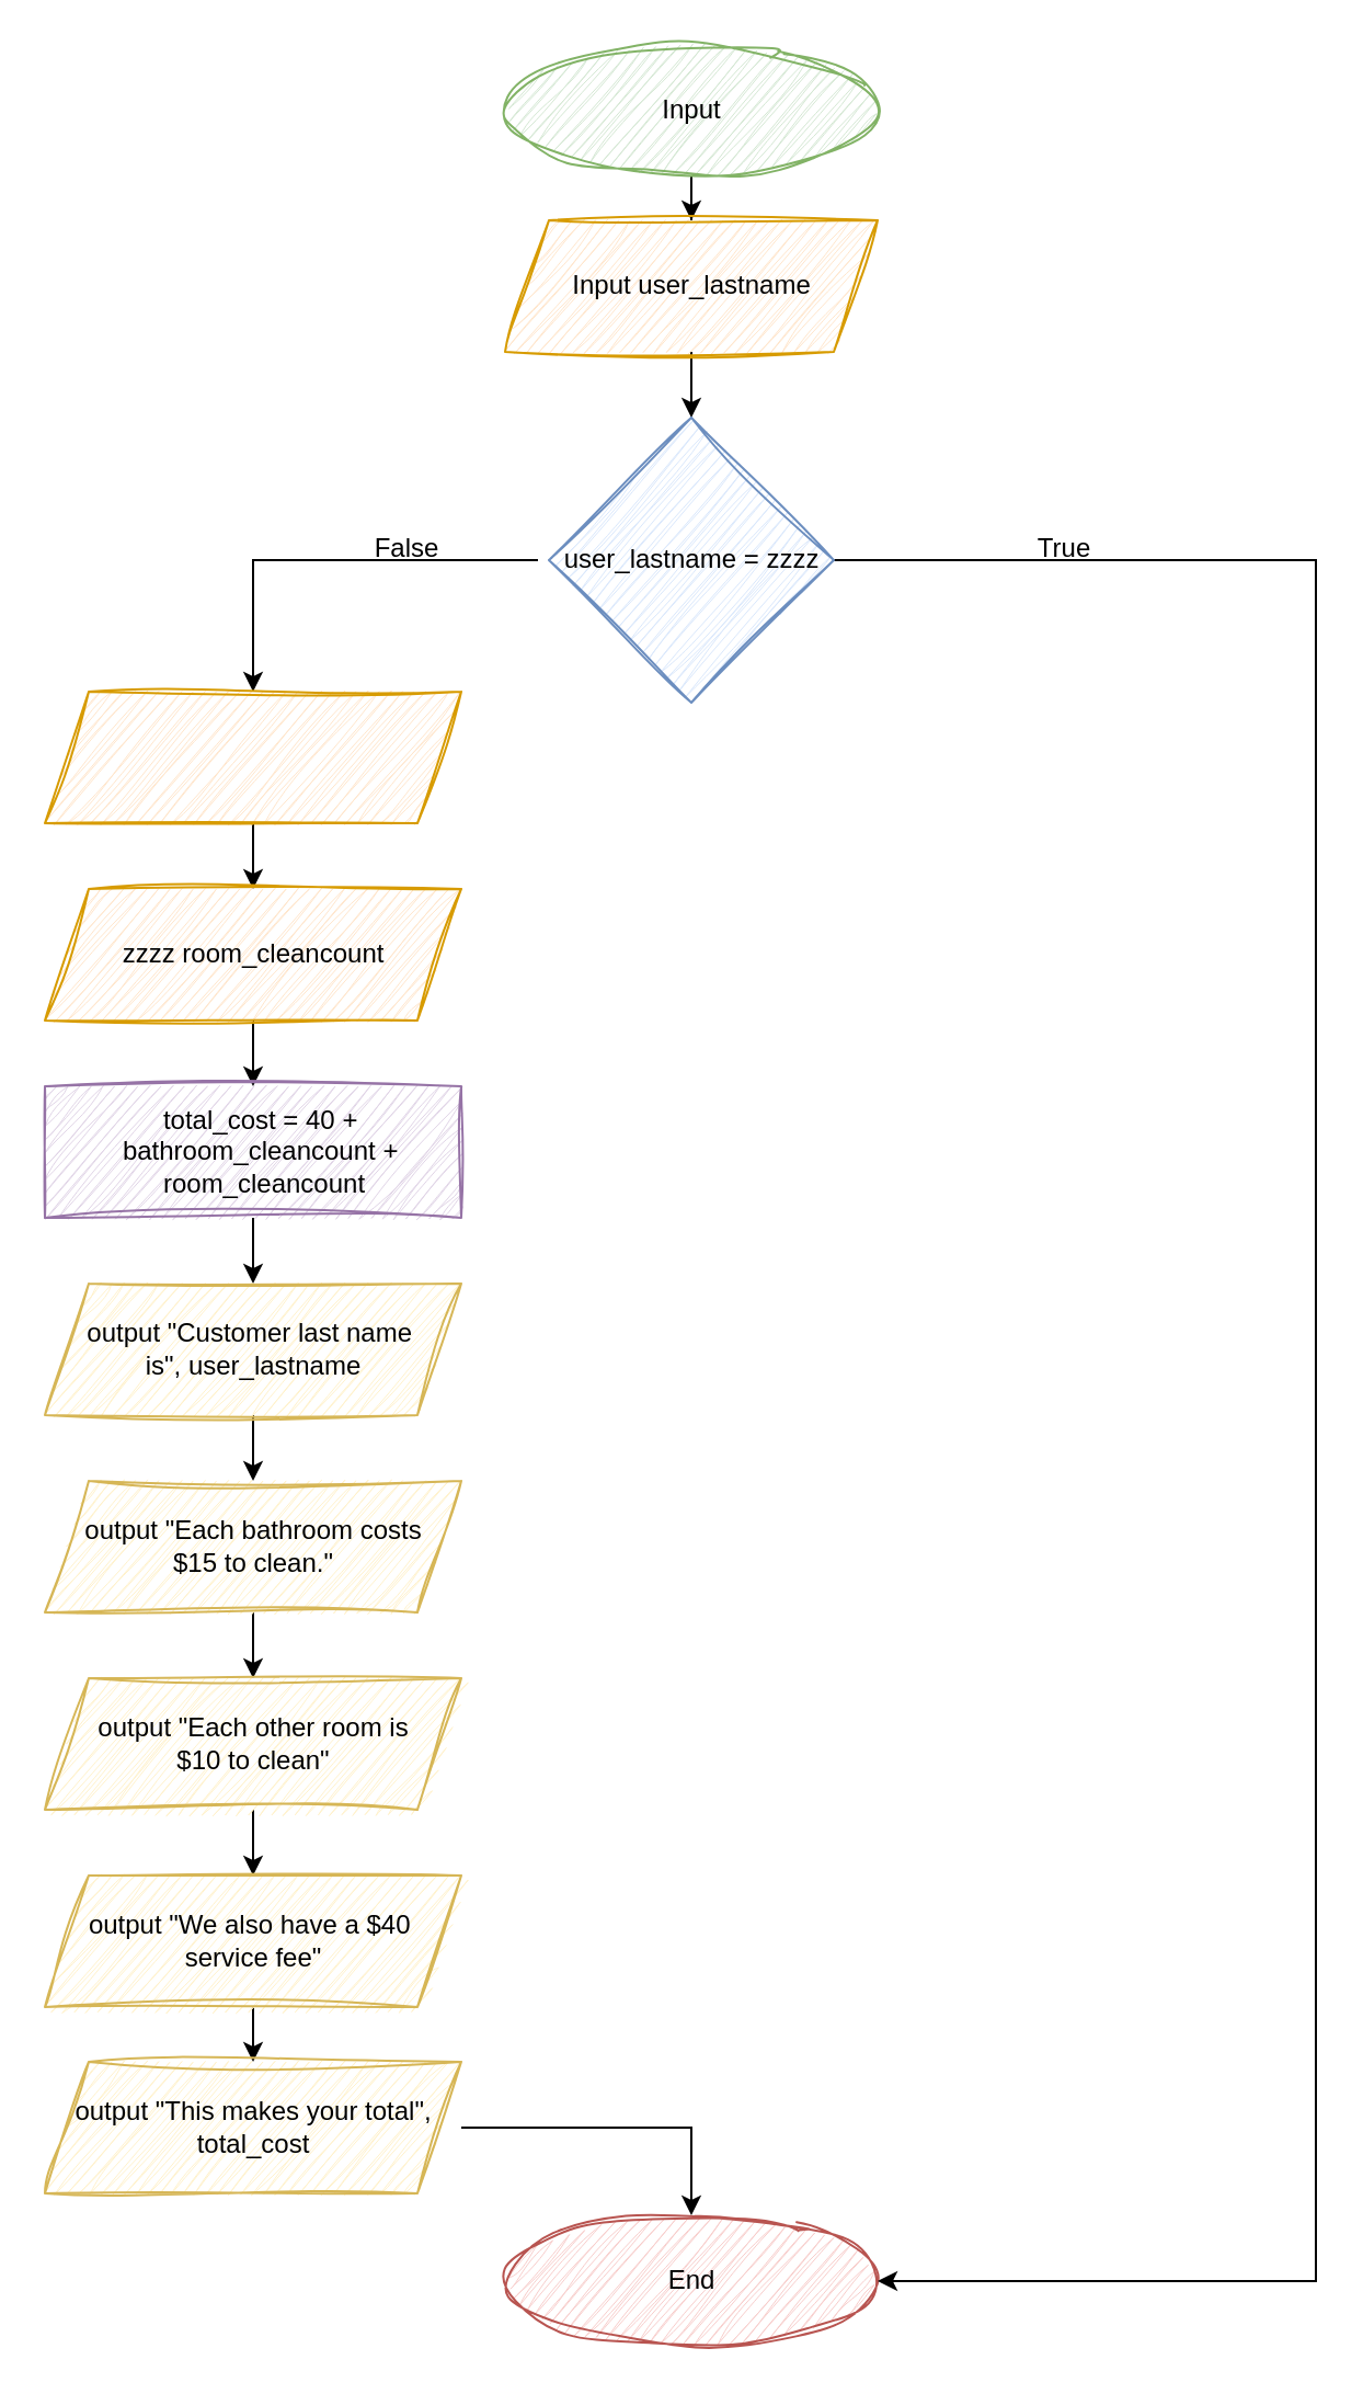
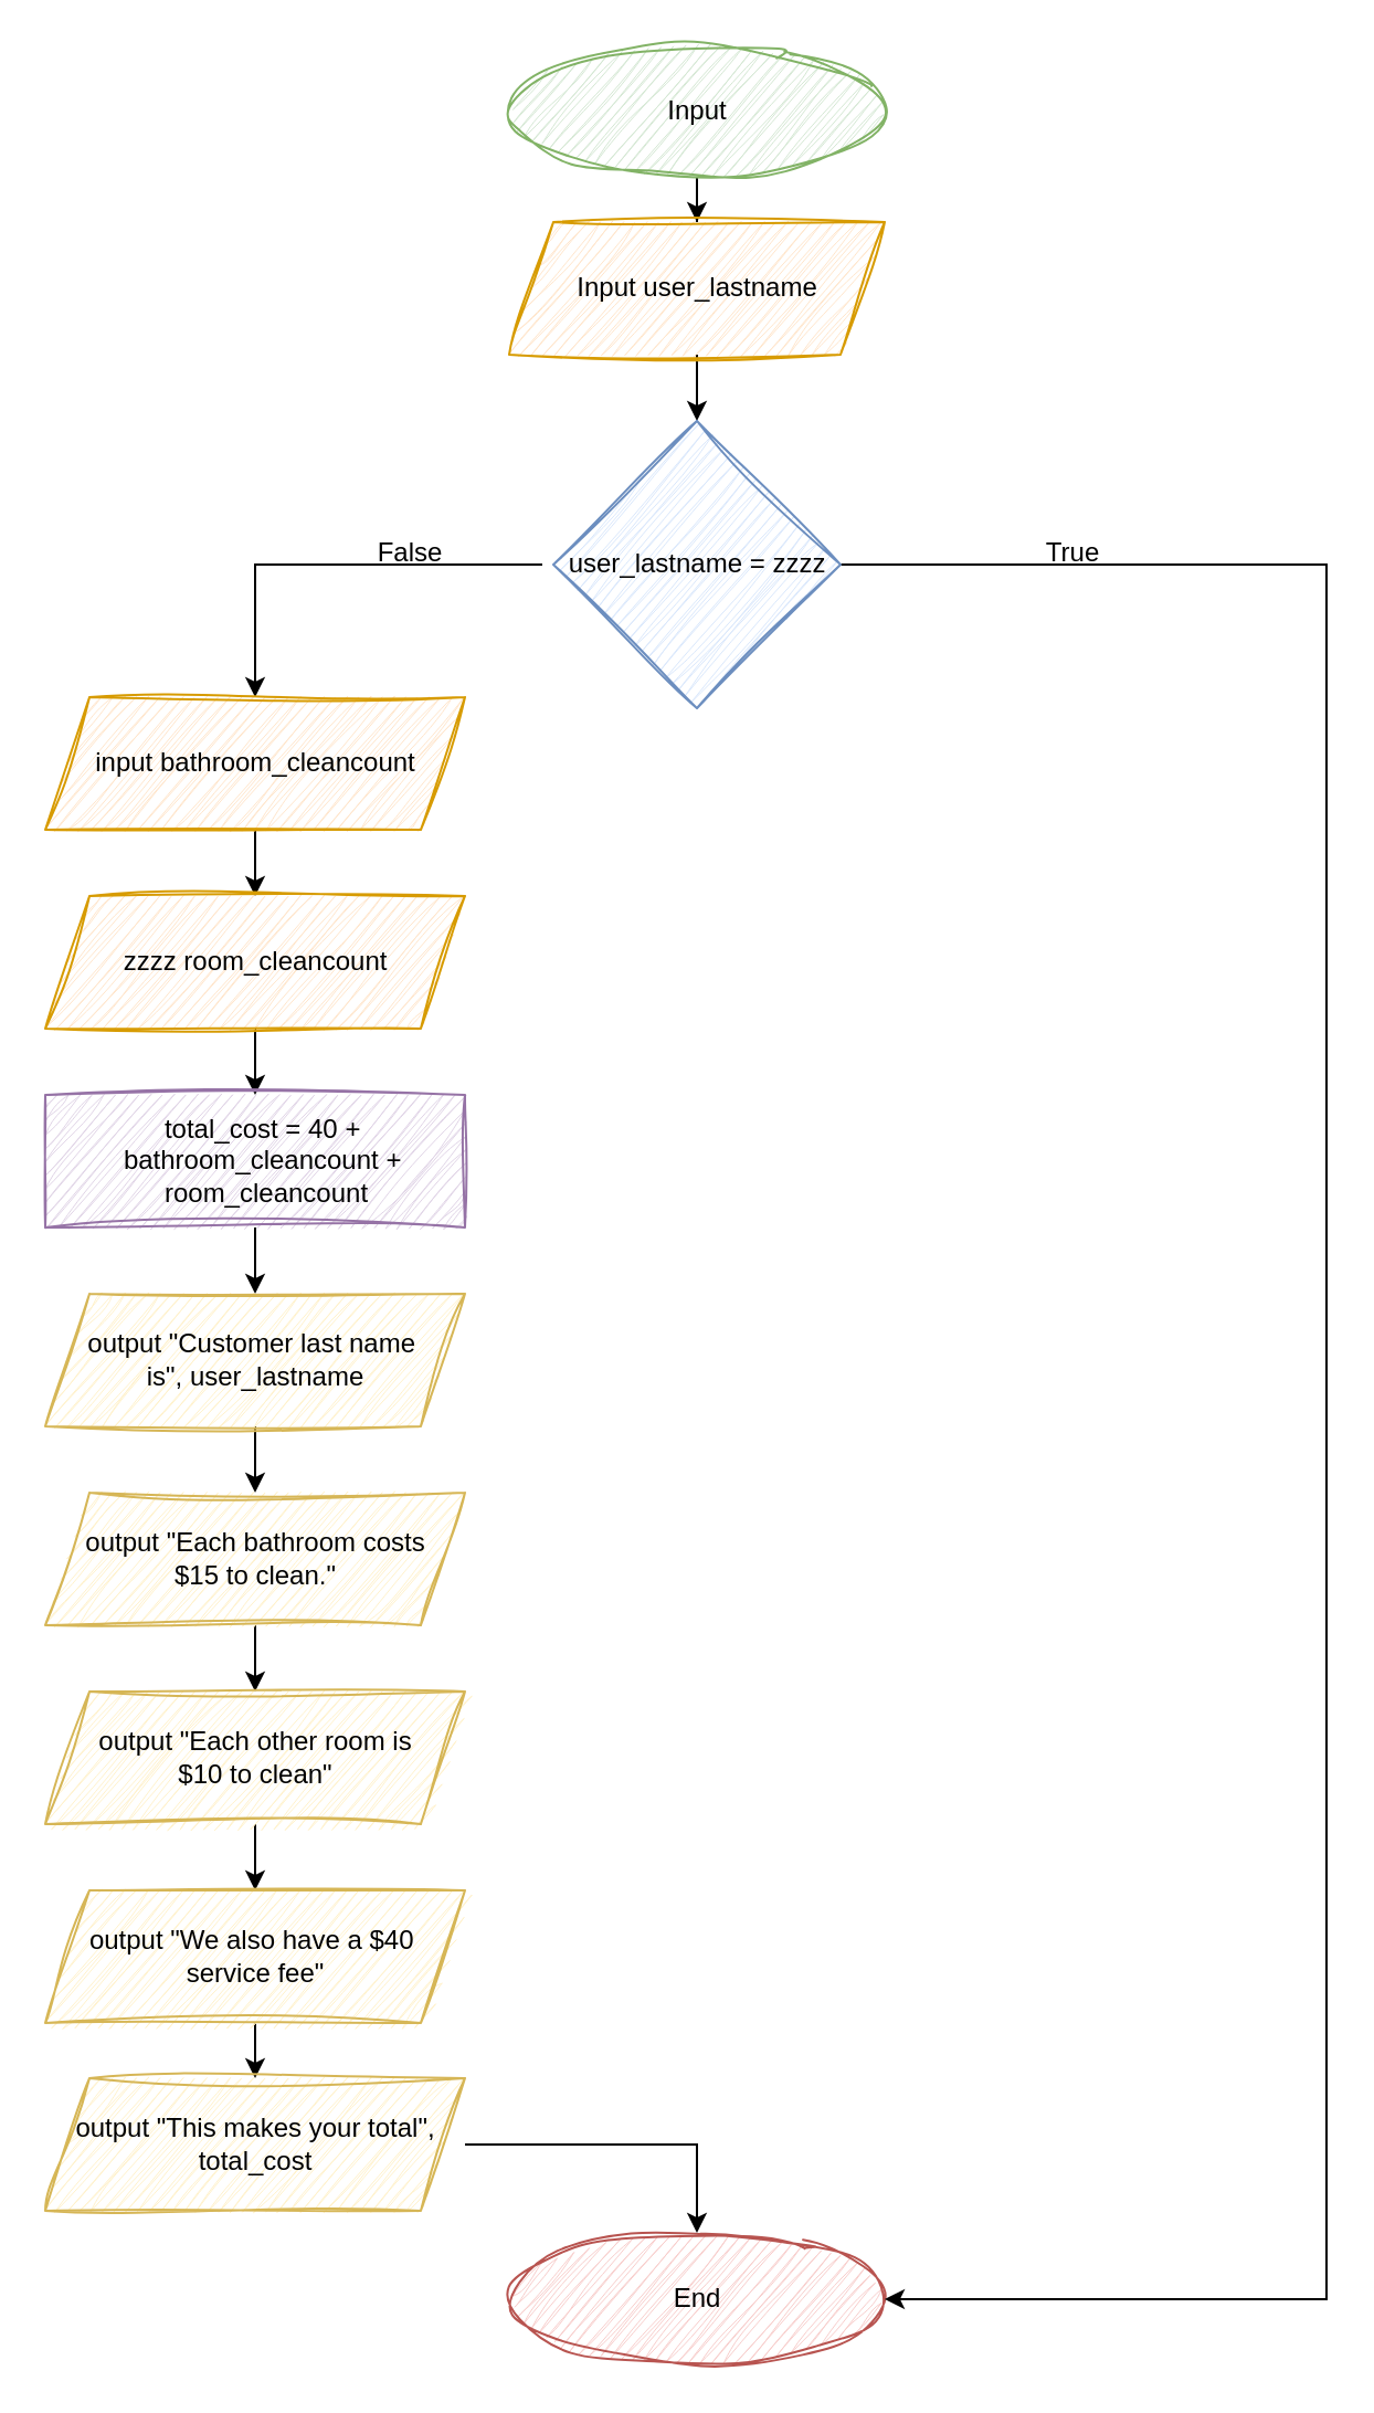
+ <mxCell id="18" value="input bathroom_cleancount" style="text;html=1;align=center;verticalAlign=middle;resizable=0;points=[];autosize=1;strokeColor=none;fillColor=none;" vertex="1" parent="1"><mxGeometry x="30" y="330" width="170" height="30" as="geometry" /></mxCell>
